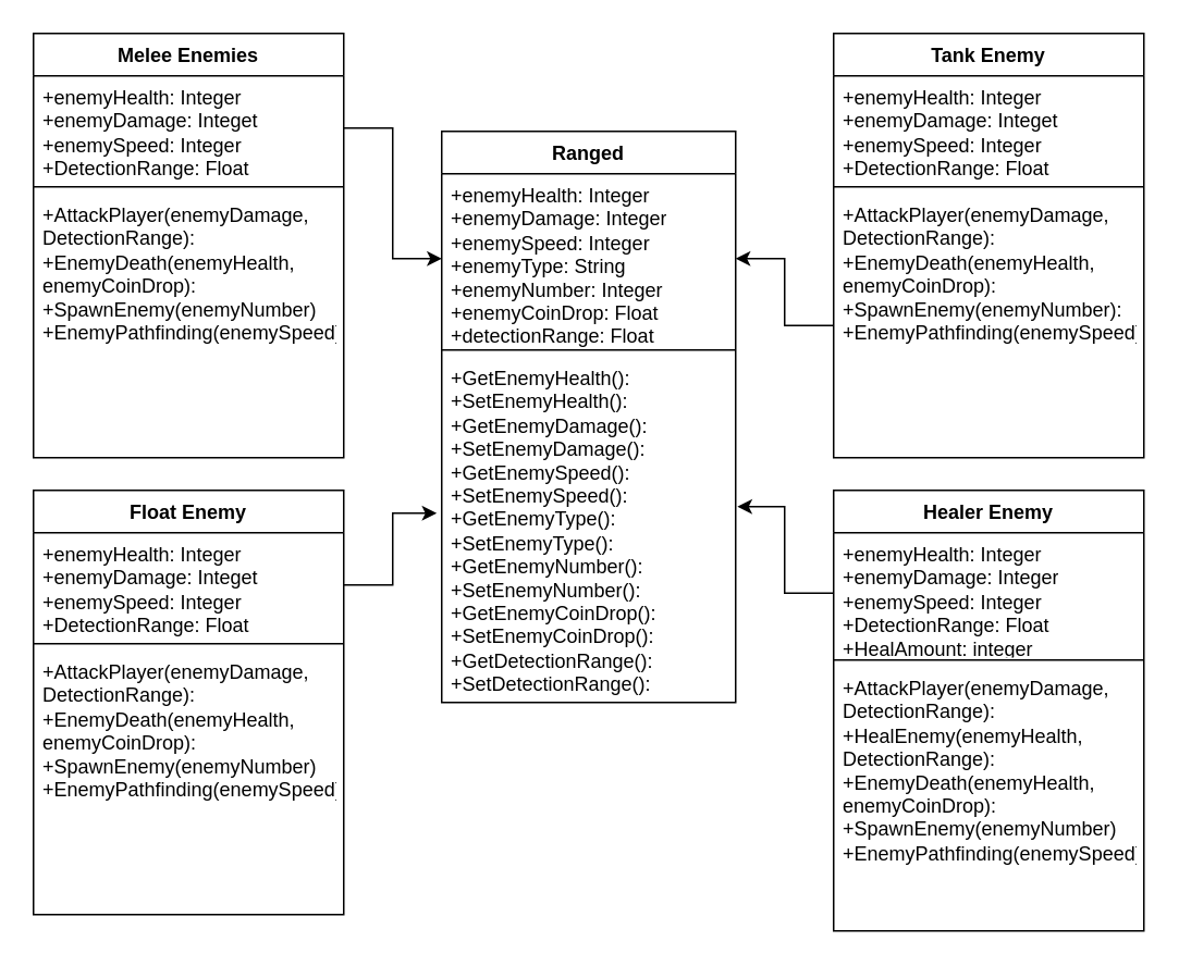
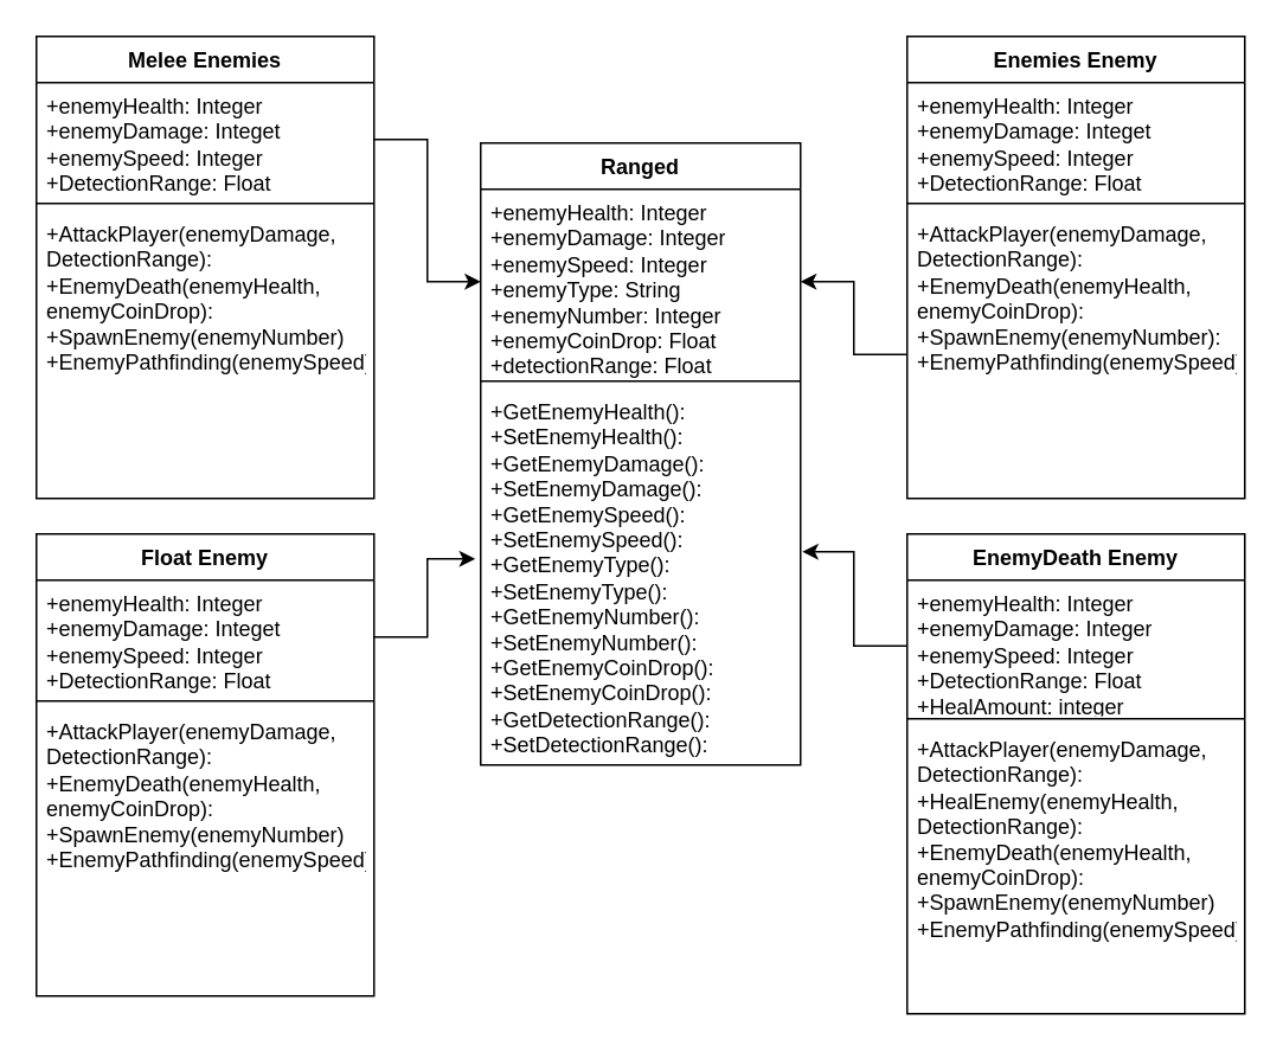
- <mxCell id="15" value="Tank Enemy" style="swimlane;fontStyle=1;align=center;verticalAlign=top;childLayout=stackLayout;horizontal=1;startSize=26;horizontalStack=0;resizeParent=1;resizeParentMax=0;resizeLast=0;collapsible=1;marginBottom=0;whiteSpace=wrap;html=1;" vertex="1" parent="1"><mxGeometry x="510" y="20" width="190" height="260" as="geometry" /></mxCell>
+ <mxCell id="15" value="Enemies Enemy" style="swimlane;fontStyle=1;align=center;verticalAlign=top;childLayout=stackLayout;horizontal=1;startSize=26;horizontalStack=0;resizeParent=1;resizeParentMax=0;resizeLast=0;collapsible=1;marginBottom=0;whiteSpace=wrap;html=1;" vertex="1" parent="1"><mxGeometry x="510" y="20" width="190" height="260" as="geometry" /></mxCell>
- <mxCell id="19" value="Healer Enemy" style="swimlane;fontStyle=1;align=center;verticalAlign=top;childLayout=stackLayout;horizontal=1;startSize=26;horizontalStack=0;resizeParent=1;resizeParentMax=0;resizeLast=0;collapsible=1;marginBottom=0;whiteSpace=wrap;html=1;" vertex="1" parent="1"><mxGeometry x="510" y="300" width="190" height="270" as="geometry" /></mxCell>
+ <mxCell id="19" value="EnemyDeath Enemy" style="swimlane;fontStyle=1;align=center;verticalAlign=top;childLayout=stackLayout;horizontal=1;startSize=26;horizontalStack=0;resizeParent=1;resizeParentMax=0;resizeLast=0;collapsible=1;marginBottom=0;whiteSpace=wrap;html=1;" vertex="1" parent="1"><mxGeometry x="510" y="300" width="190" height="270" as="geometry" /></mxCell>
